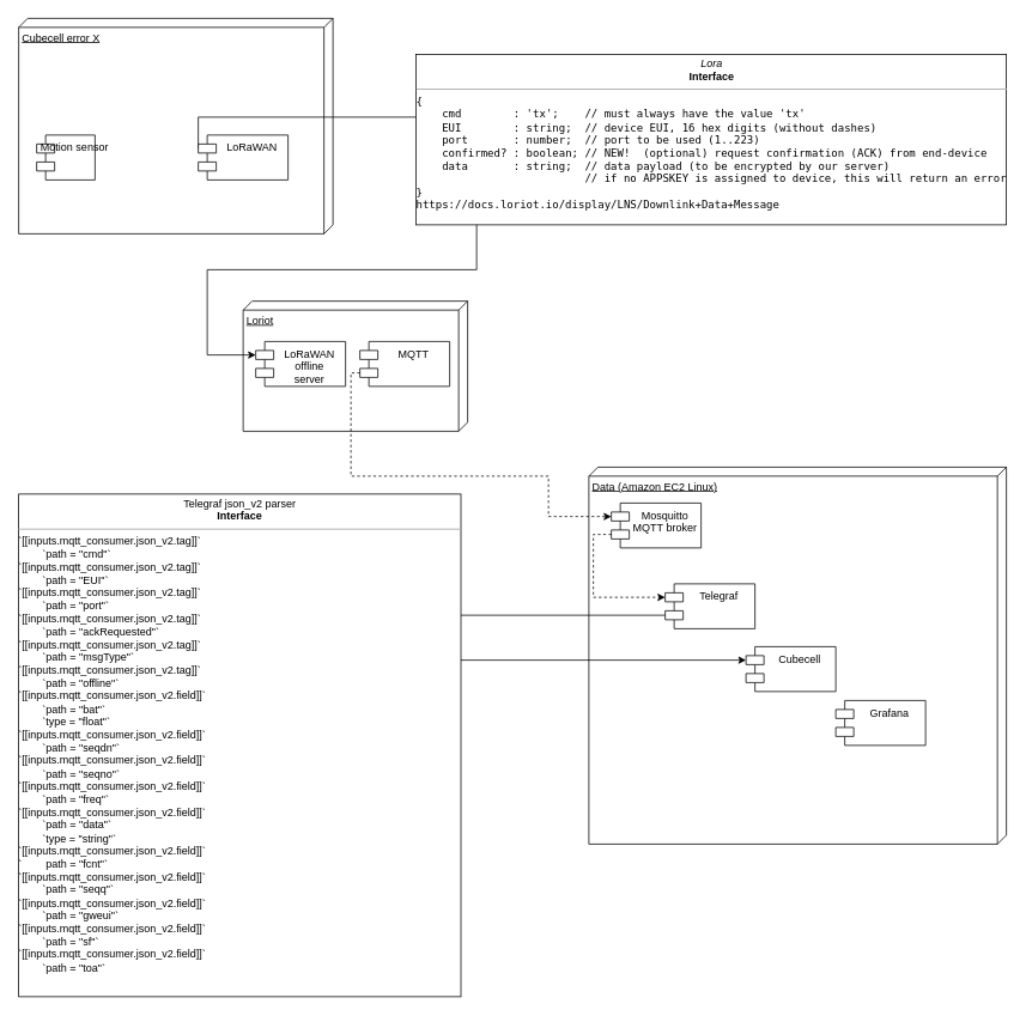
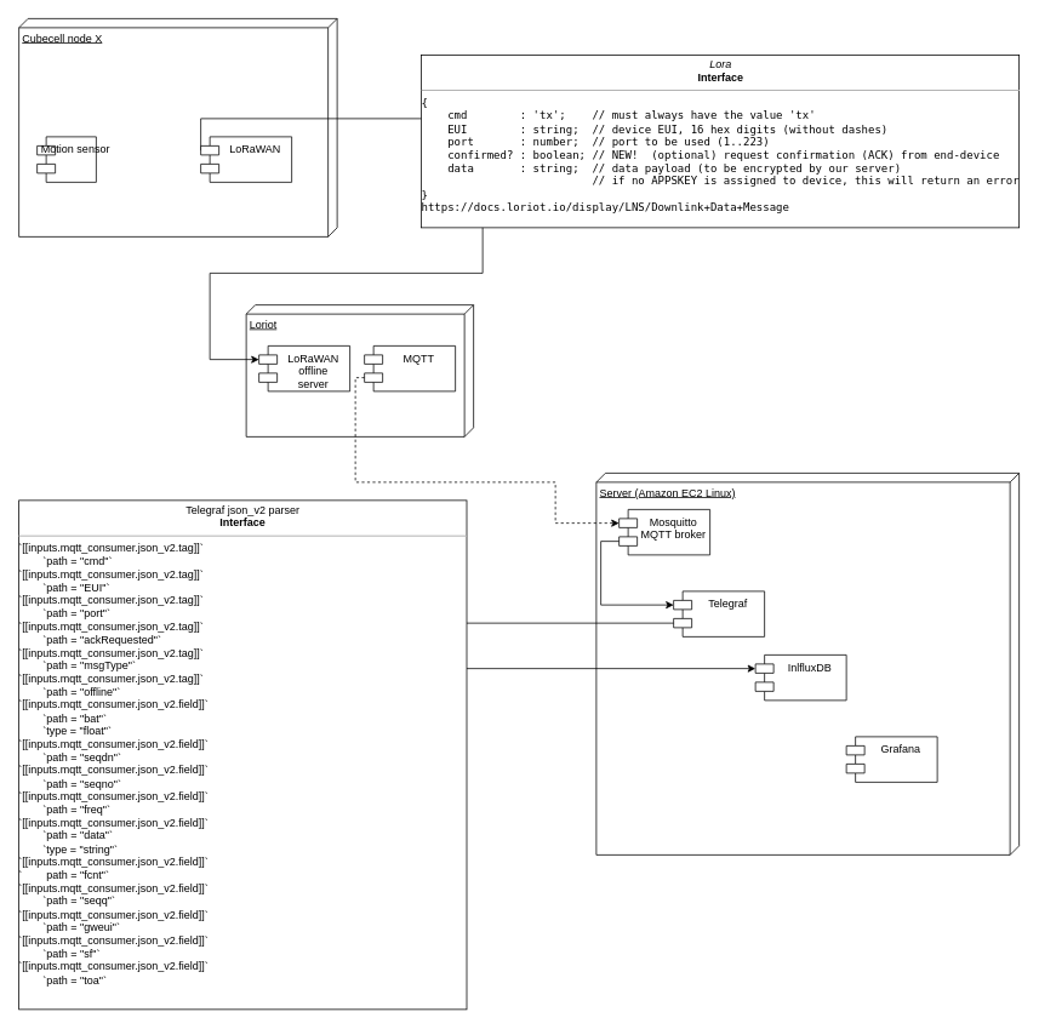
- <mxCell id="3" value="Cubecell error X" style="verticalAlign=top;align=left;spacingTop=8;spacingLeft=2;spacingRight=12;shape=cube;size=10;direction=south;fontStyle=4;html=1;" parent="1" vertex="1"><mxGeometry x="20" y="20" width="350" height="240" as="geometry" /></mxCell>
+ <mxCell id="3" value="Cubecell node X" style="verticalAlign=top;align=left;spacingTop=8;spacingLeft=2;spacingRight=12;shape=cube;size=10;direction=south;fontStyle=4;html=1;" parent="1" vertex="1"><mxGeometry x="20" y="20" width="350" height="240" as="geometry" /></mxCell>
- <mxCell id="9" value="Data (Amazon EC2 Linux)" style="verticalAlign=top;align=left;spacingTop=8;spacingLeft=2;spacingRight=12;shape=cube;size=10;direction=south;fontStyle=4;html=1;" parent="1" vertex="1"><mxGeometry x="655" y="520" width="465" height="420" as="geometry" /></mxCell>
+ <mxCell id="9" value="Server (Amazon EC2 Linux)" style="verticalAlign=top;align=left;spacingTop=8;spacingLeft=2;spacingRight=12;shape=cube;size=10;direction=south;fontStyle=4;html=1;" parent="1" vertex="1"><mxGeometry x="655" y="520" width="465" height="420" as="geometry" /></mxCell>
- <mxCell id="16" style="edgeStyle=orthogonalEdgeStyle;rounded=0;orthogonalLoop=1;jettySize=auto;html=1;exitX=0;exitY=0;exitDx=0;exitDy=35;exitPerimeter=0;entryX=0;entryY=0;entryDx=0;entryDy=15;entryPerimeter=0;dashed=1;" edge="1" parent="1" source="10" target="11"><mxGeometry relative="1" as="geometry"><mxPoint x="520" y="610" as="sourcePoint" /><mxPoint x="600" y="770" as="targetPoint" /></mxGeometry></mxCell>
+ <mxCell id="16" style="edgeStyle=orthogonalEdgeStyle;rounded=0;orthogonalLoop=1;jettySize=auto;html=1;exitX=0;exitY=0;exitDx=0;exitDy=35;exitPerimeter=0;entryX=0;entryY=0;entryDx=0;entryDy=15;entryPerimeter=0;" edge="1" parent="1" source="10" target="11"><mxGeometry relative="1" as="geometry"><mxPoint x="520" y="610" as="sourcePoint" /><mxPoint x="600" y="770" as="targetPoint" /></mxGeometry></mxCell>
- <mxCell id="12" value="Cubecell&#10;" style="shape=module;align=left;spacingLeft=20;align=center;verticalAlign=top;" parent="1" vertex="1"><mxGeometry x="830" y="720" width="100" height="50" as="geometry" /></mxCell>
+ <mxCell id="12" value="InlfluxDB&#10;" style="shape=module;align=left;spacingLeft=20;align=center;verticalAlign=top;" parent="1" vertex="1"><mxGeometry x="830" y="720" width="100" height="50" as="geometry" /></mxCell>
- <mxCell id="13" value="Grafana&#10;" style="shape=module;align=left;spacingLeft=20;align=center;verticalAlign=top;" parent="1" vertex="1"><mxGeometry x="930" y="780" width="100" height="50" as="geometry" /></mxCell>
+ <mxCell id="13" value="Grafana&#10;" style="shape=module;align=left;spacingLeft=20;align=center;verticalAlign=top;" parent="1" vertex="1"><mxGeometry x="930" y="810" width="100" height="50" as="geometry" /></mxCell>
